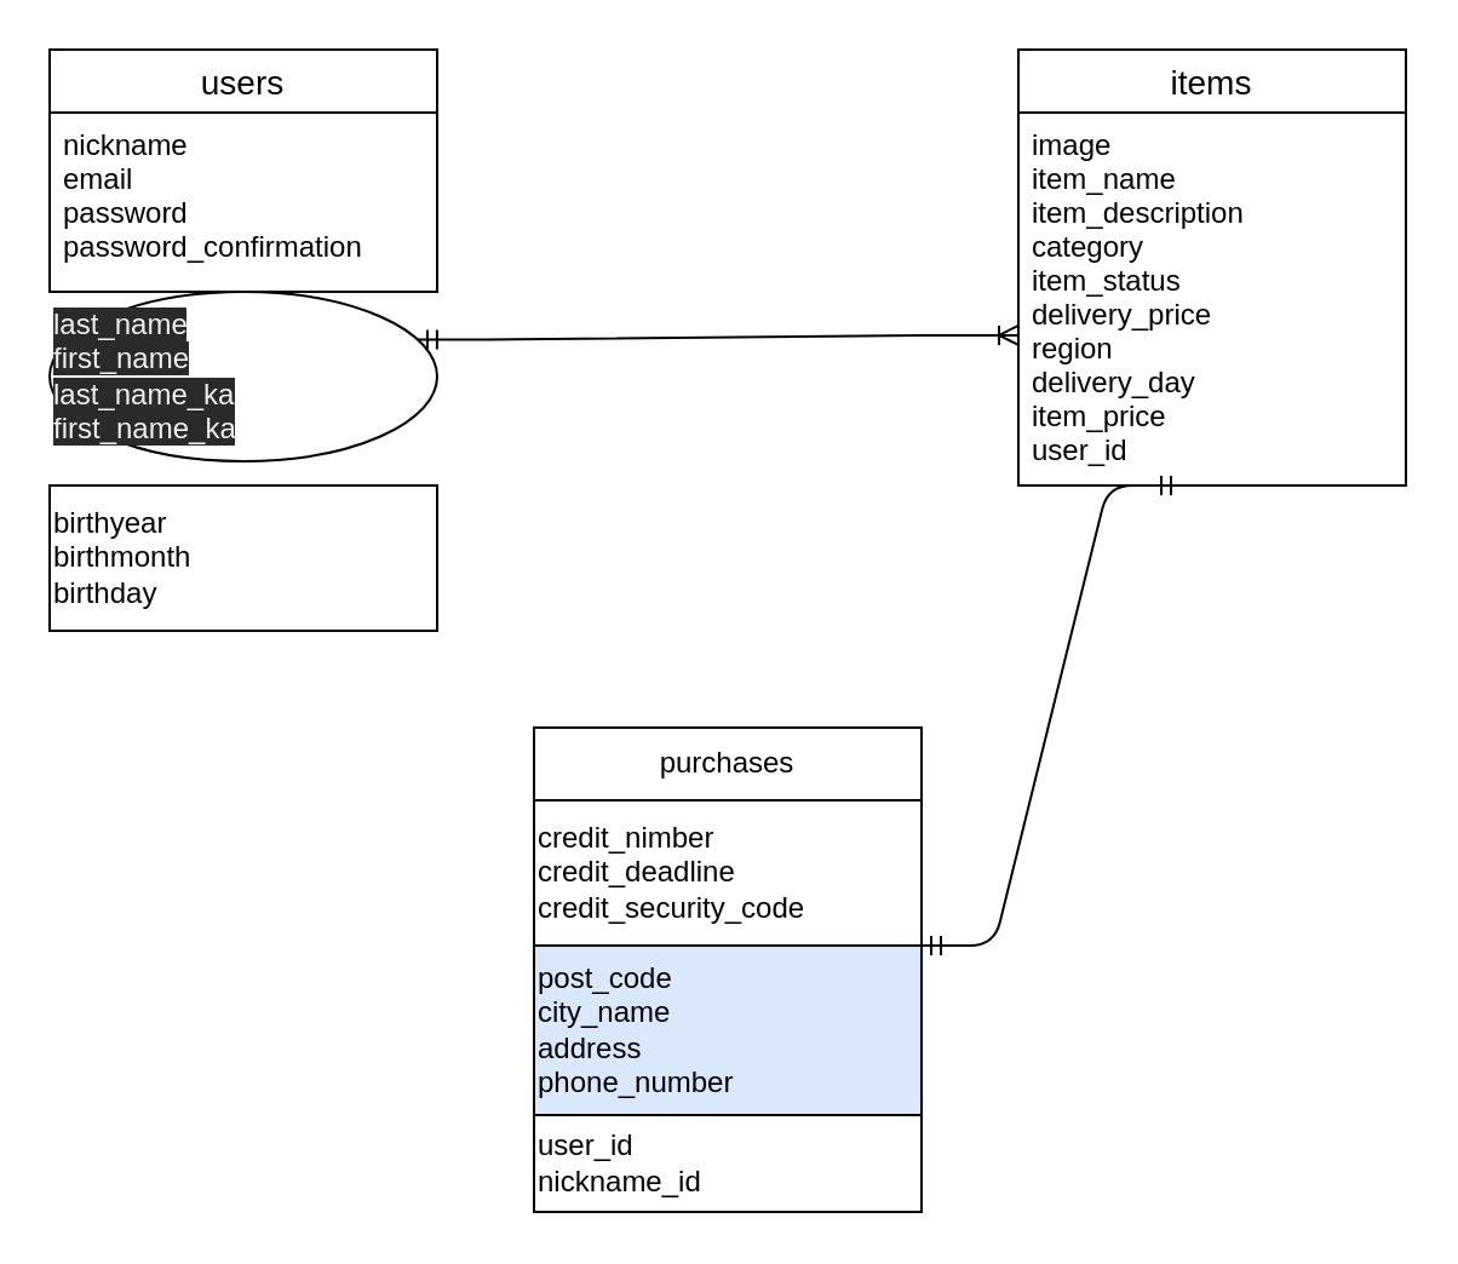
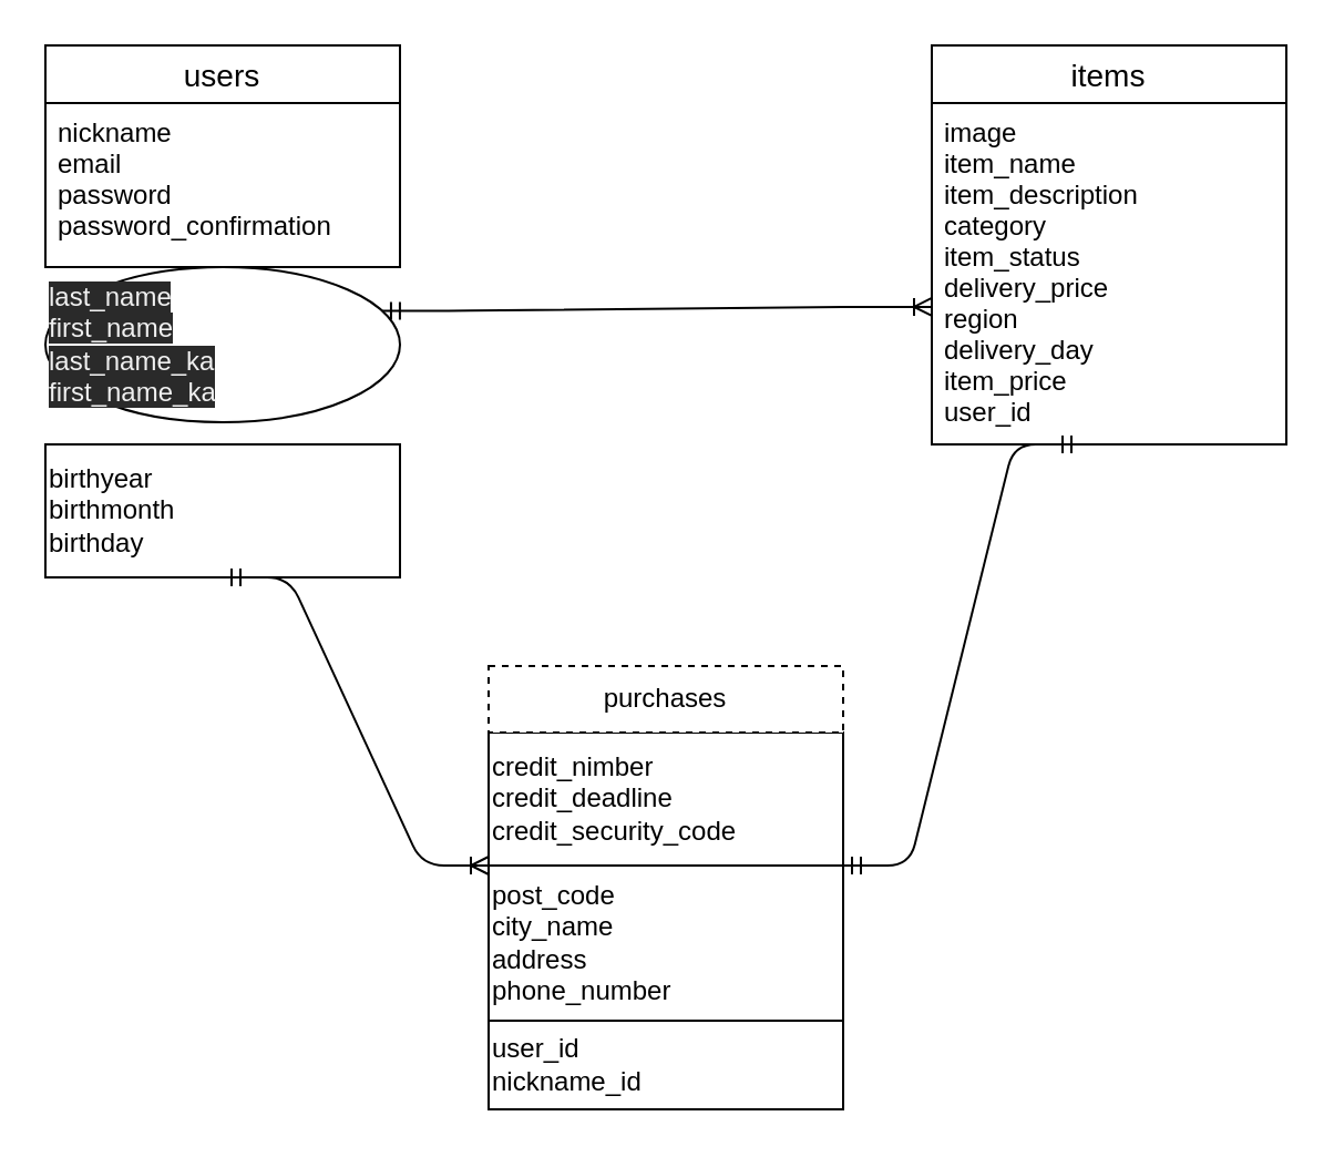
- <mxCell id="9" value="purchases" style="whiteSpace=wrap;html=1;" vertex="1" parent="1"><mxGeometry x="220" y="300" width="160" height="30" as="geometry" /></mxCell>
+ <mxCell id="9" value="purchases" style="whiteSpace=wrap;html=1;dashed=1;" vertex="1" parent="1"><mxGeometry x="220" y="300" width="160" height="30" as="geometry" /></mxCell>
+ <mxCell id="14" value="" style="edgeStyle=entityRelationEdgeStyle;fontSize=12;html=1;endArrow=ERoneToMany;startArrow=ERmandOne;entryX=0;entryY=1;entryDx=0;entryDy=0;exitX=0.5;exitY=1;exitDx=0;exitDy=0;" edge="1" parent="1" source="10" target="7"><mxGeometry width="100" height="100" relative="1" as="geometry"><mxPoint x="50" y="460" as="sourcePoint" /><mxPoint x="150" y="360" as="targetPoint" /></mxGeometry></mxCell>
- <mxCell id="6" value="post_code&lt;br&gt;city_name&lt;br&gt;address&lt;br&gt;phone_number" style="whiteSpace=wrap;html=1;align=left;fillColor=#dae8fc;" vertex="1" parent="1"><mxGeometry x="220" y="390" width="160" height="70" as="geometry" /></mxCell>
+ <mxCell id="6" value="post_code&lt;br&gt;city_name&lt;br&gt;address&lt;br&gt;phone_number" style="whiteSpace=wrap;html=1;align=left;" vertex="1" parent="1"><mxGeometry x="220" y="390" width="160" height="70" as="geometry" /></mxCell>
